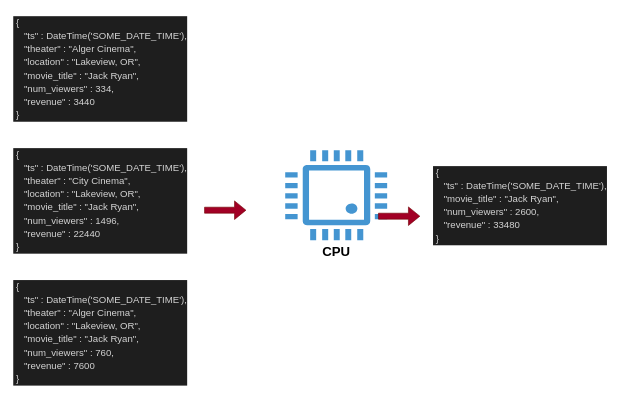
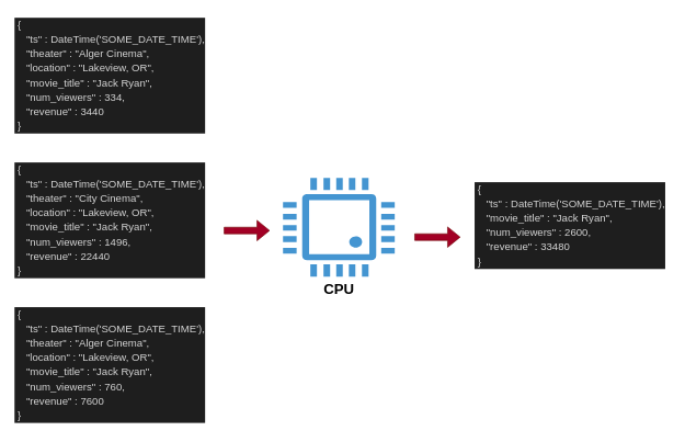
- <mxCell id="5" value="CPU" style="pointerEvents=1;shadow=0;dashed=0;html=1;strokeColor=none;fillColor=#4495D1;labelPosition=center;verticalLabelPosition=bottom;verticalAlign=top;align=center;outlineConnect=0;shape=mxgraph.veeam.cpu;fontStyle=1;fontSize=22;" vertex="1" parent="1"><mxGeometry x="475" y="250" width="170" height="150" as="geometry" /></mxCell>
+ <mxCell id="5" value="CPU" style="pointerEvents=1;shadow=0;dashed=0;html=1;strokeColor=none;fillColor=#4495D1;labelPosition=center;verticalLabelPosition=bottom;verticalAlign=top;align=center;outlineConnect=0;shape=mxgraph.veeam.cpu;fontStyle=1;fontSize=22;" vertex="1" parent="1"><mxGeometry x="430" y="270" width="170" height="150" as="geometry" /></mxCell>
